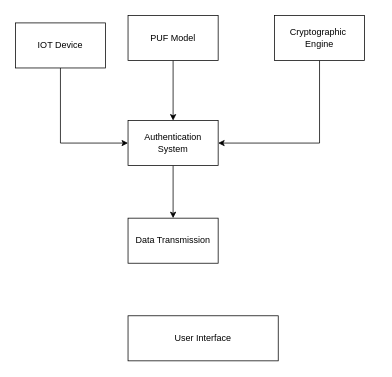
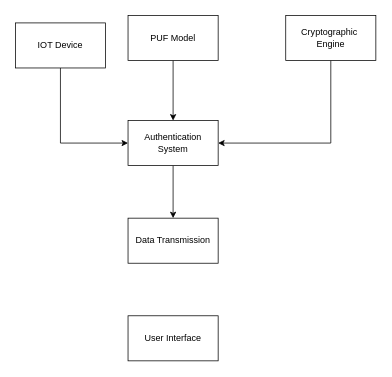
- <mxCell id="7" value="Cryptographic&amp;nbsp;&lt;div&gt;Engine&lt;/div&gt;" style="rounded=0;whiteSpace=wrap;html=1;" vertex="1" parent="1"><mxGeometry x="365" y="20" width="120" height="60" as="geometry" /></mxCell>
+ <mxCell id="7" value="Cryptographic&amp;nbsp;&lt;div&gt;Engine&lt;/div&gt;" style="rounded=0;whiteSpace=wrap;html=1;" vertex="1" parent="1"><mxGeometry x="380" y="20" width="120" height="60" as="geometry" /></mxCell>
- <mxCell id="11" value="User Interface" style="rounded=0;whiteSpace=wrap;html=1;" vertex="1" parent="1"><mxGeometry x="170" y="420" width="200" height="60" as="geometry" /></mxCell>
+ <mxCell id="11" value="User Interface" style="rounded=0;whiteSpace=wrap;html=1;" vertex="1" parent="1"><mxGeometry x="170" y="420" width="120" height="60" as="geometry" /></mxCell>
